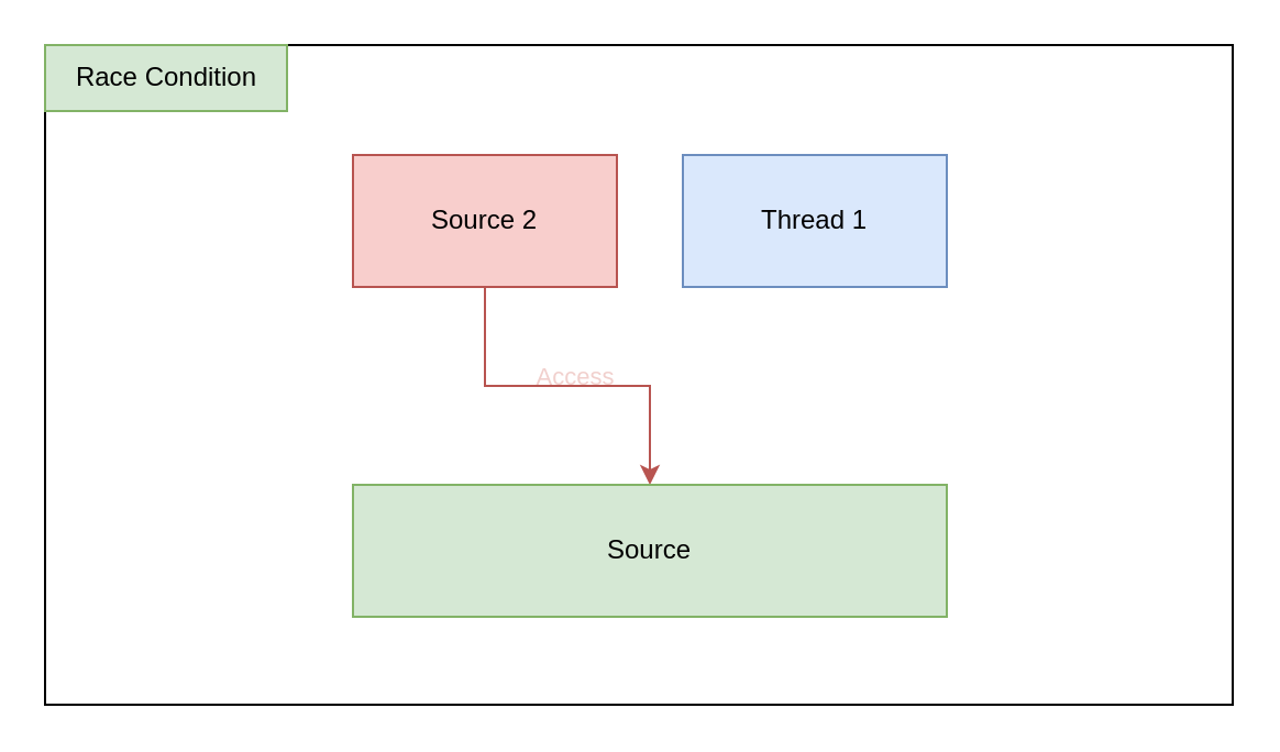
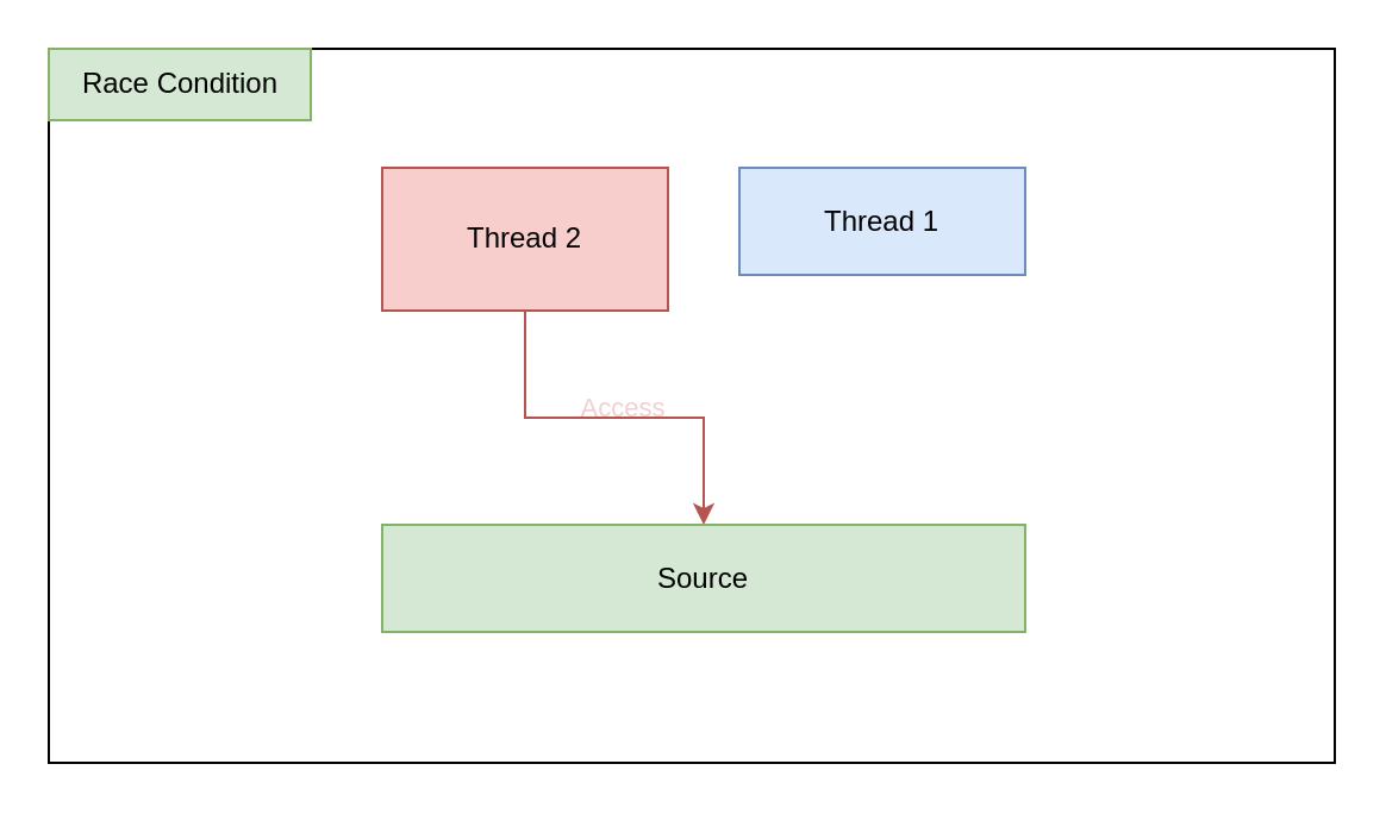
- <mxCell id="7" value="Source 2" style="whiteSpace=wrap;html=1;fillColor=#f8cecc;strokeColor=#b85450;" parent="1" vertex="1"><mxGeometry x="160" y="70" width="120" height="60" as="geometry" /></mxCell>
+ <mxCell id="7" value="Thread 2" style="whiteSpace=wrap;html=1;fillColor=#f8cecc;strokeColor=#b85450;" parent="1" vertex="1"><mxGeometry x="160" y="70" width="120" height="60" as="geometry" /></mxCell>
- <mxCell id="4" value="Thread 1" style="whiteSpace=wrap;html=1;fillColor=#dae8fc;strokeColor=#6c8ebf;" parent="1" vertex="1"><mxGeometry x="310" y="70" width="120" height="60" as="geometry" /></mxCell>
+ <mxCell id="4" value="Thread 1" style="whiteSpace=wrap;html=1;fillColor=#dae8fc;strokeColor=#6c8ebf;" parent="1" vertex="1"><mxGeometry x="310" y="70" width="120" height="45" as="geometry" /></mxCell>
- <mxCell id="8" value="Source" style="rounded=0;whiteSpace=wrap;html=1;fillColor=#d5e8d4;strokeColor=#82b366;" parent="1" vertex="1"><mxGeometry x="160" y="220" width="270" height="60" as="geometry" /></mxCell>
+ <mxCell id="8" value="Source" style="rounded=0;whiteSpace=wrap;html=1;fillColor=#d5e8d4;strokeColor=#82b366;" parent="1" vertex="1"><mxGeometry x="160" y="220" width="270" height="45" as="geometry" /></mxCell>
